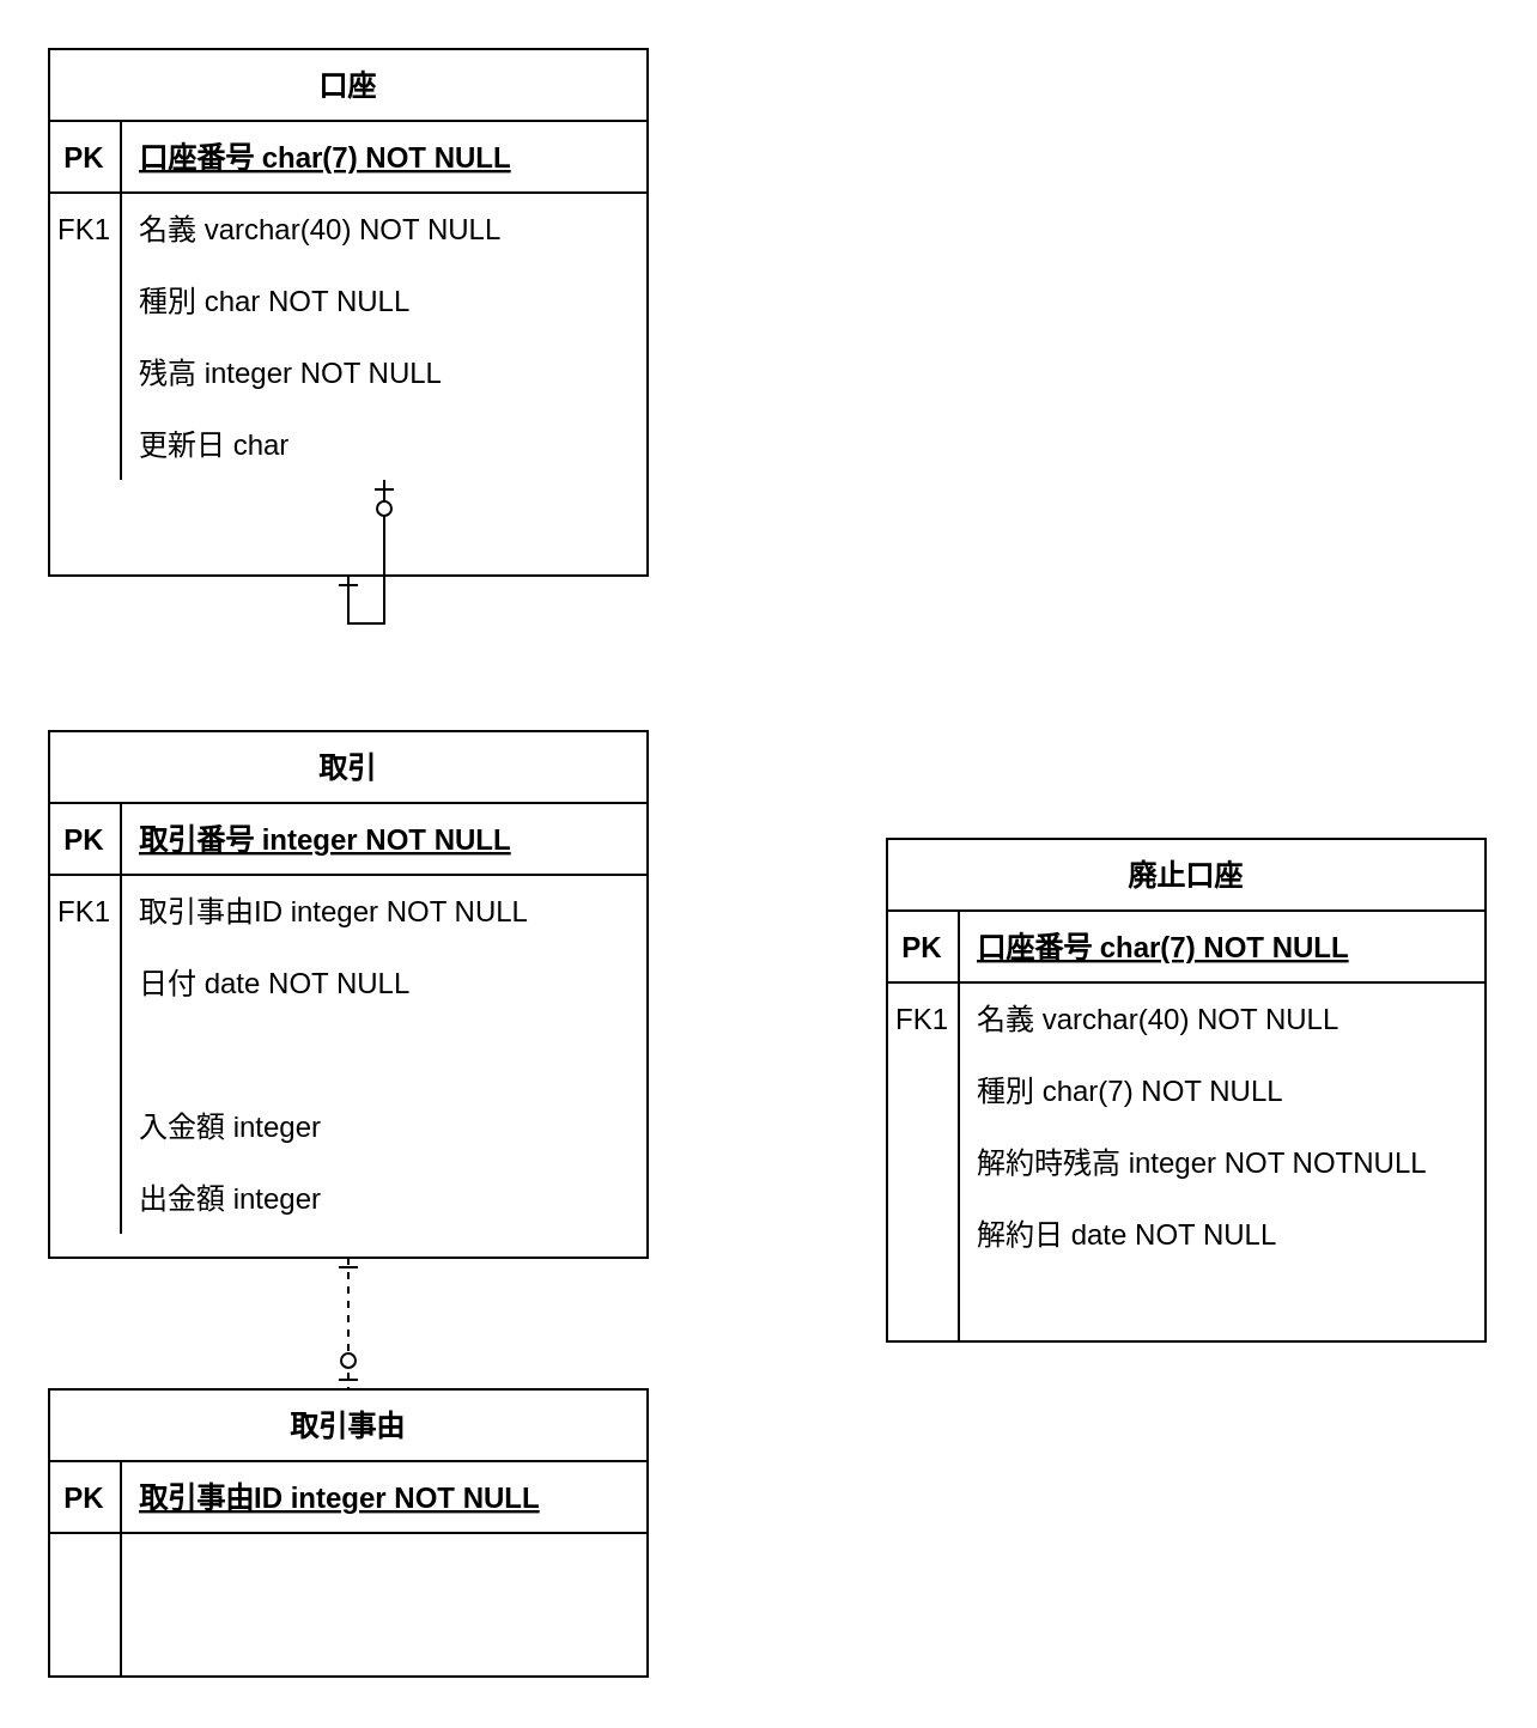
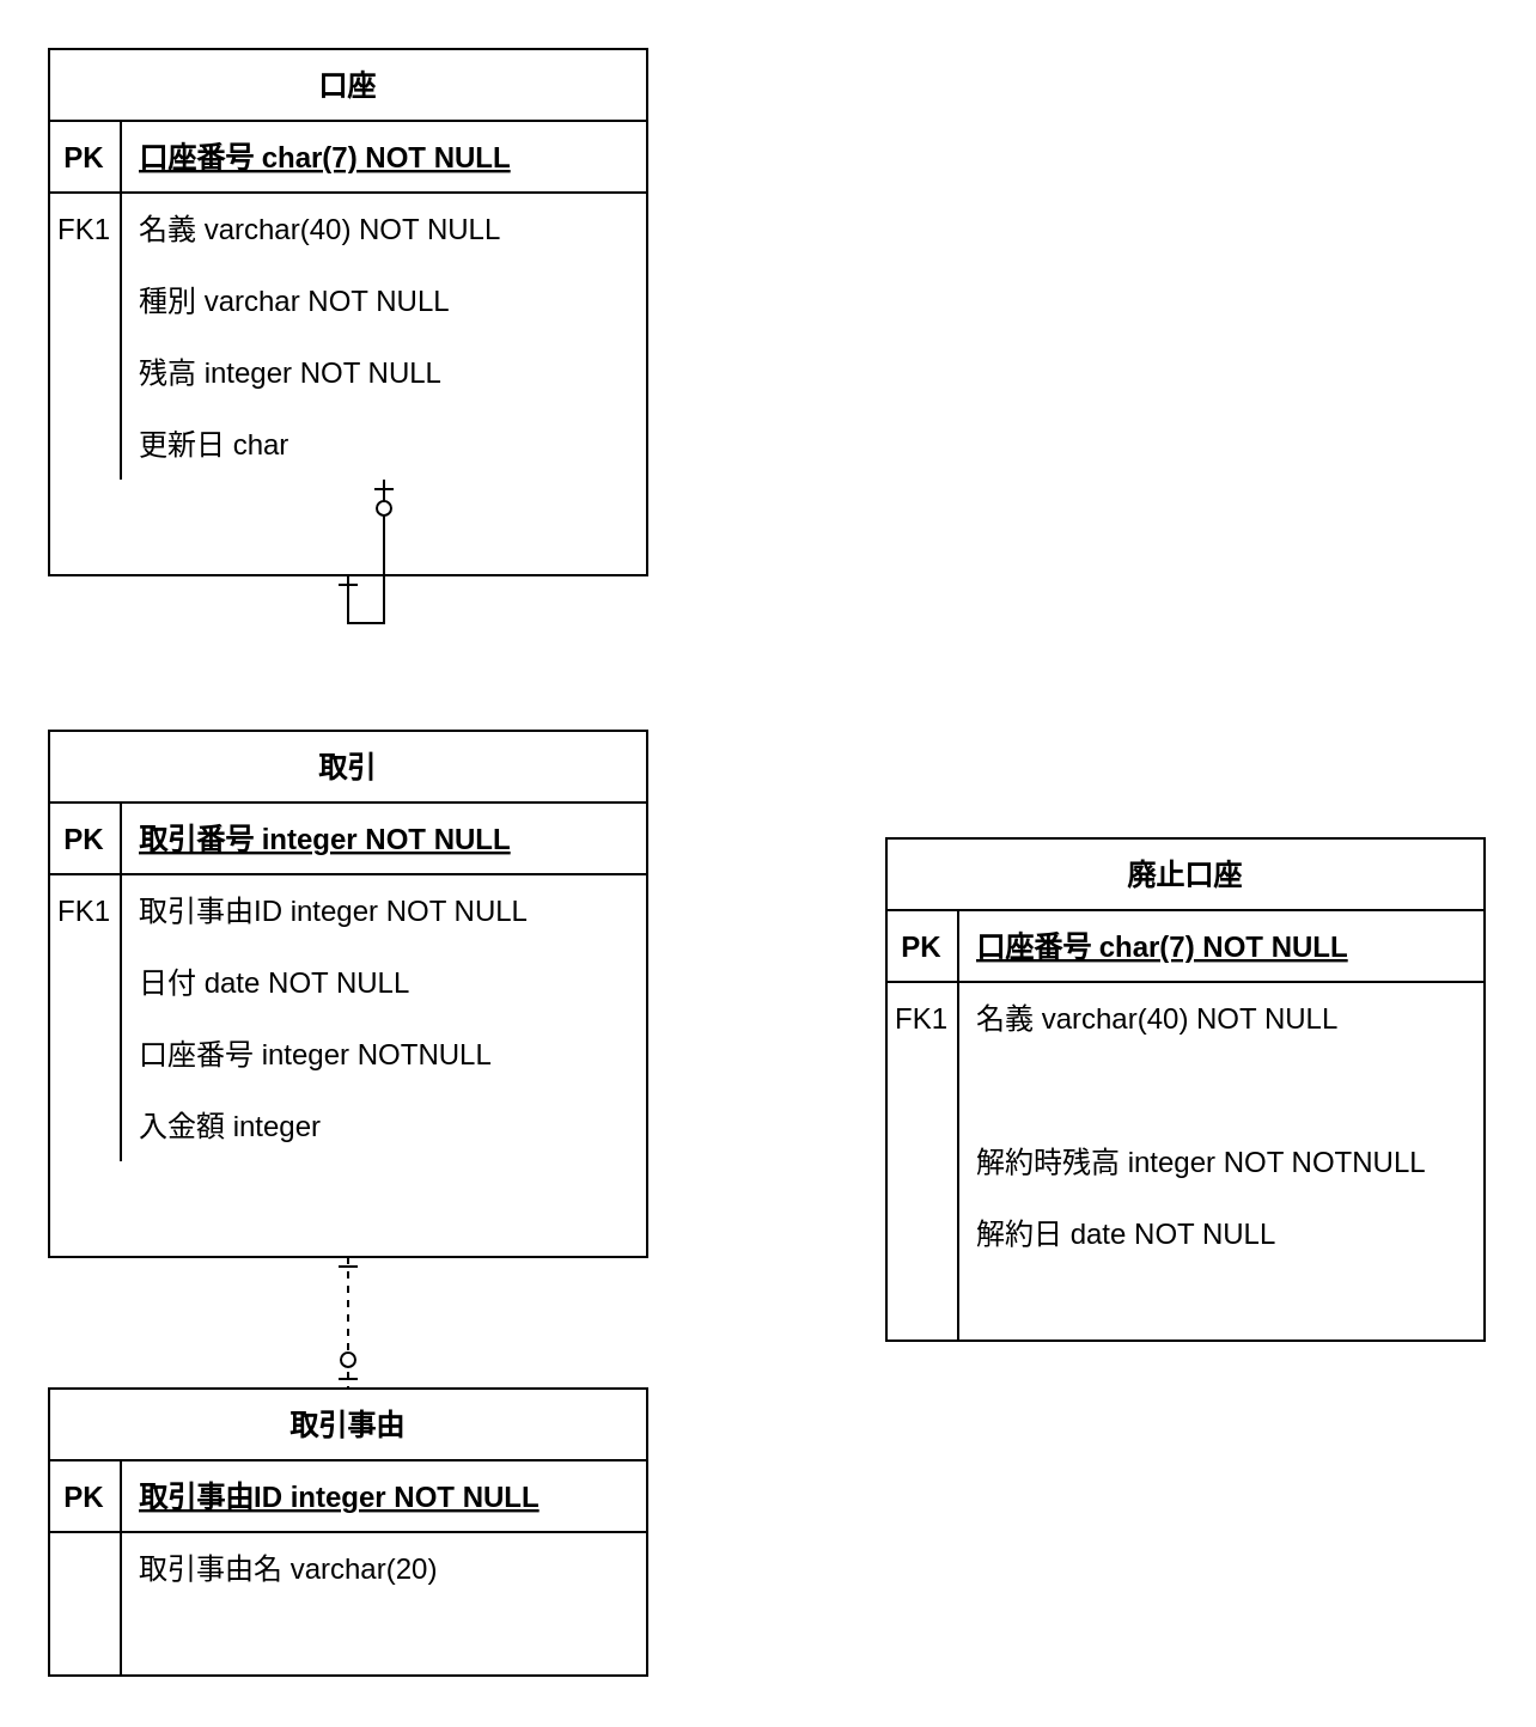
- <mxCell id="62" value="種別 char NOT NULL" style="shape=partialRectangle;overflow=hidden;connectable=0;fillColor=none;top=0;left=0;bottom=0;right=0;align=left;spacingLeft=6;" parent="60" vertex="1"><mxGeometry x="30" width="220" height="30" as="geometry" /></mxCell>
+ <mxCell id="62" value="種別 varchar NOT NULL" style="shape=partialRectangle;overflow=hidden;connectable=0;fillColor=none;top=0;left=0;bottom=0;right=0;align=left;spacingLeft=6;" parent="60" vertex="1"><mxGeometry x="30" width="220" height="30" as="geometry" /></mxCell>
+ <mxCell id="35" value="口座番号 integer NOTNULL" style="shape=partialRectangle;overflow=hidden;connectable=0;fillColor=none;top=0;left=0;bottom=0;right=0;align=left;spacingLeft=6;" vertex="1" parent="33"><mxGeometry x="30" width="220" height="30" as="geometry" /></mxCell>
- <mxCell id="11" value="種別 char(7) NOT NULL" style="shape=partialRectangle;overflow=hidden;connectable=0;fillColor=none;top=0;left=0;bottom=0;right=0;align=left;spacingLeft=6;" vertex="1" parent="9"><mxGeometry x="30" width="220" height="30" as="geometry" /></mxCell>
- <mxCell id="41" value="出金額 integer" style="shape=partialRectangle;overflow=hidden;connectable=0;fillColor=none;top=0;left=0;bottom=0;right=0;align=left;spacingLeft=6;" vertex="1" parent="39"><mxGeometry x="30" width="220" height="30" as="geometry" /></mxCell>
+ <mxCell id="48" value="取引事由名 varchar(20)" style="shape=partialRectangle;overflow=hidden;connectable=0;fillColor=none;top=0;left=0;bottom=0;right=0;align=left;spacingLeft=6;" parent="46" vertex="1"><mxGeometry x="30" width="220" height="30" as="geometry" /></mxCell>
